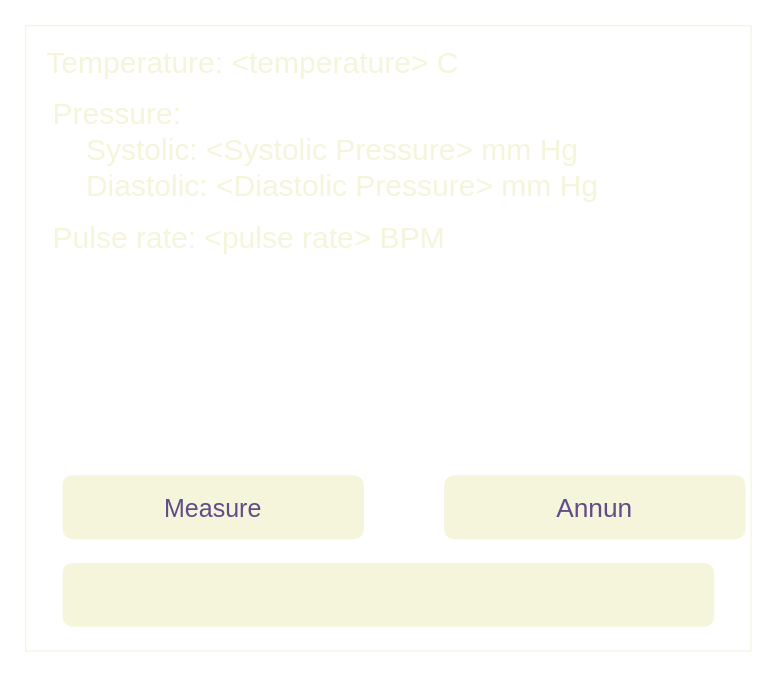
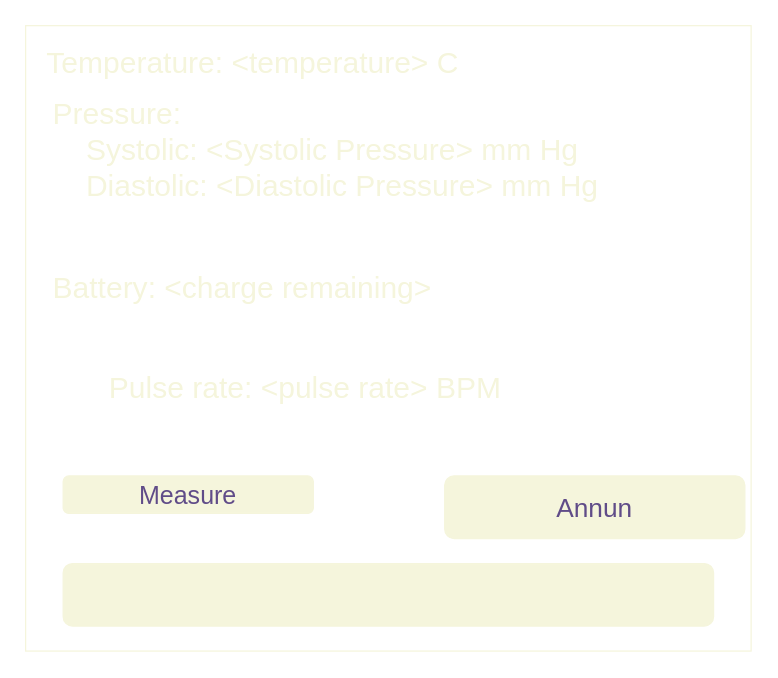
- <mxCell id="7" value="Pulse rate: &amp;lt;pulse rate&amp;gt; BPM" style="text;html=1;strokeColor=none;fillColor=none;align=left;verticalAlign=middle;whiteSpace=wrap;rounded=0;fontSize=24;fontColor=#F5F5DC;" vertex="1" parent="1"><mxGeometry x="40" y="170" width="510" height="40" as="geometry" /></mxCell>
+ <mxCell id="7" value="Pulse rate: &amp;lt;pulse rate&amp;gt; BPM" style="text;html=1;strokeColor=none;fillColor=none;align=left;verticalAlign=middle;whiteSpace=wrap;rounded=0;fontSize=24;fontColor=#F5F5DC;" vertex="1" parent="1"><mxGeometry x="85" y="290" width="510" height="40" as="geometry" /></mxCell>
+ <mxCell id="8" value="Battery: &amp;lt;charge remaining&amp;gt;" style="text;html=1;strokeColor=none;fillColor=none;align=left;verticalAlign=middle;whiteSpace=wrap;rounded=0;fontSize=24;fontColor=#F5F5DC;" vertex="1" parent="1"><mxGeometry x="40" y="210" width="510" height="40" as="geometry" /></mxCell>
- <mxCell id="4" value="Measure" style="rounded=1;whiteSpace=wrap;html=1;fillColor=#F5F5DC;strokeColor=#F5F5DC;fontSize=20;fontColor=#604C88;" vertex="1" parent="1"><mxGeometry x="50" y="380" width="240" height="50" as="geometry" /></mxCell>
+ <mxCell id="4" value="Measure" style="rounded=1;whiteSpace=wrap;html=1;fillColor=#F5F5DC;strokeColor=#F5F5DC;fontSize=20;fontColor=#604C88;" vertex="1" parent="1"><mxGeometry x="50" y="380" width="200" height="30" as="geometry" /></mxCell>
